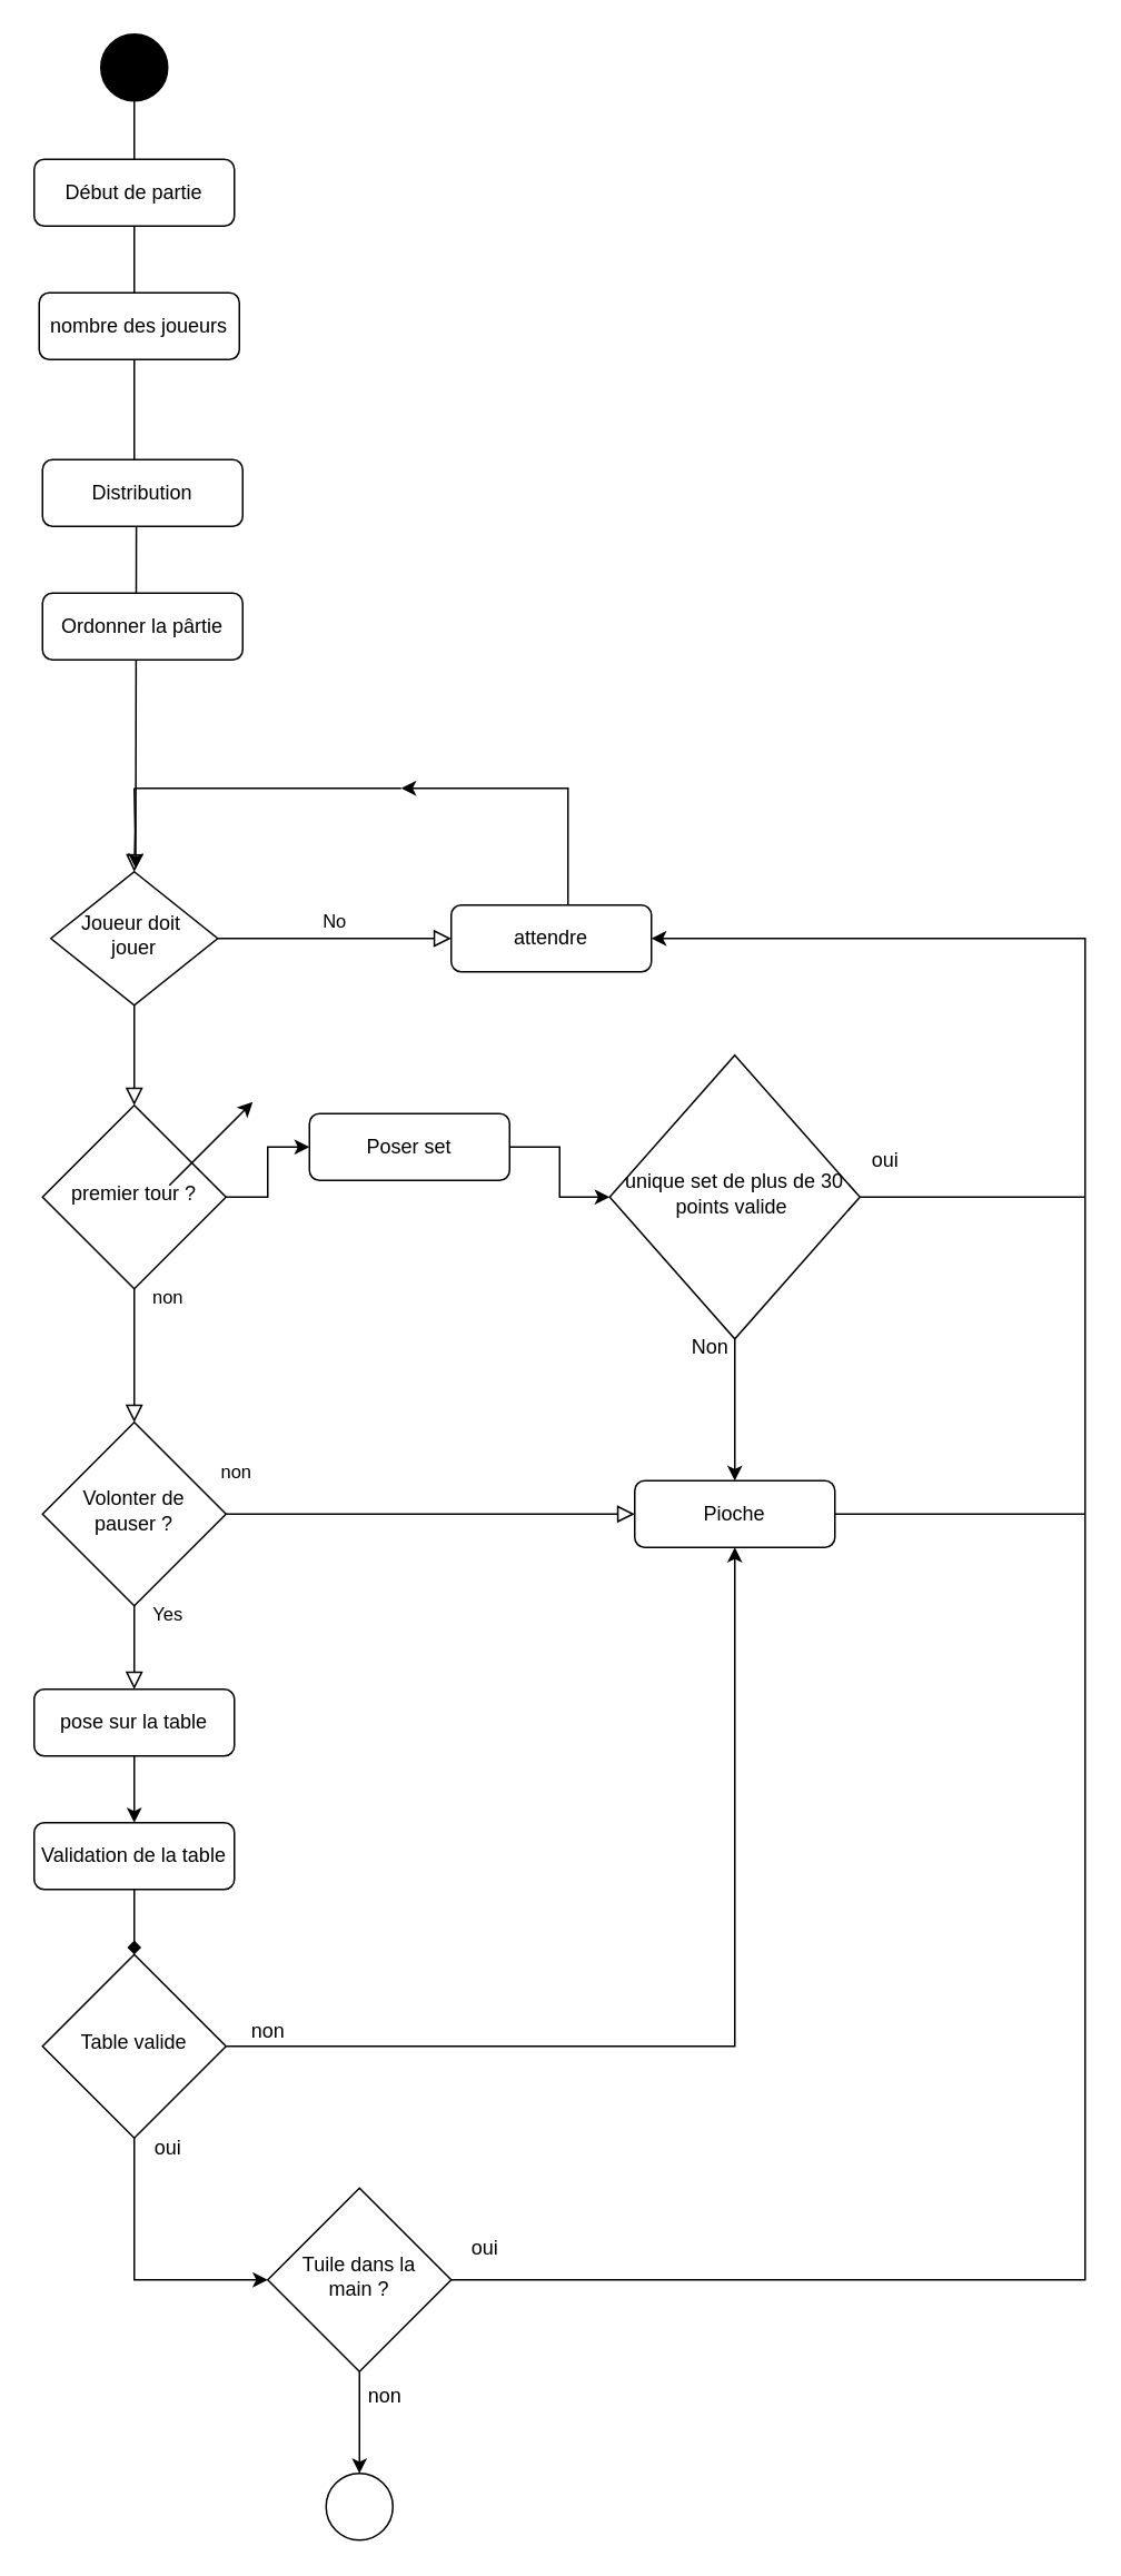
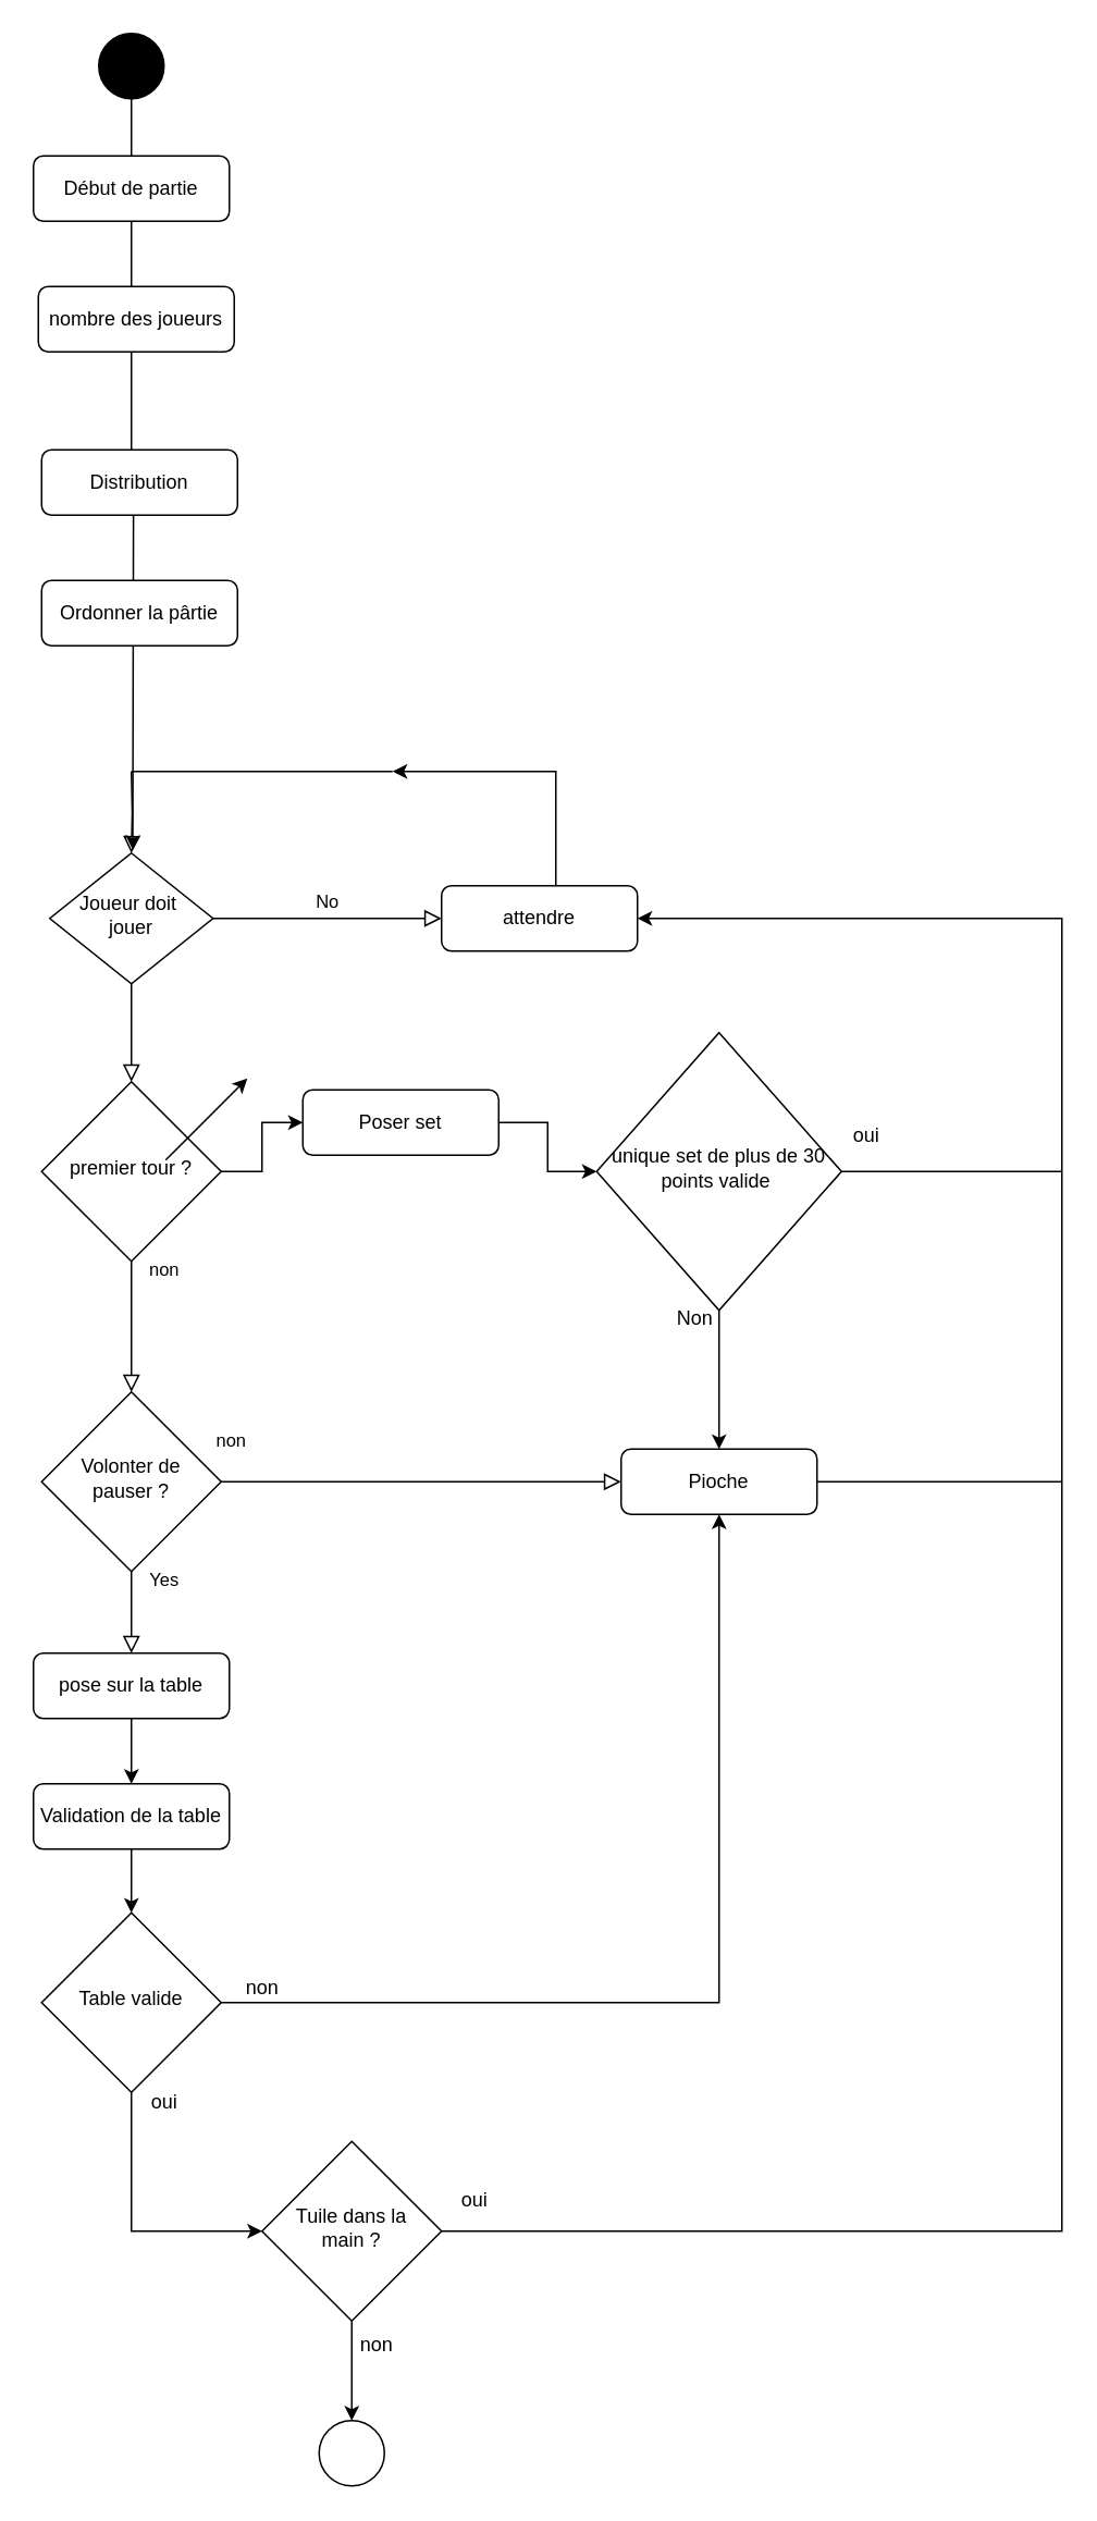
- <mxCell id="13" style="edgeStyle=orthogonalEdgeStyle;rounded=0;orthogonalLoop=1;jettySize=auto;html=1;entryX=0.5;entryY=0;entryDx=0;entryDy=0;endArrow=diamond;" edge="1" parent="1" source="29" target="20"><mxGeometry relative="1" as="geometry"><mxPoint x="80" y="1162" as="targetPoint" /></mxGeometry></mxCell>
+ <mxCell id="13" style="edgeStyle=orthogonalEdgeStyle;rounded=0;orthogonalLoop=1;jettySize=auto;html=1;entryX=0.5;entryY=0;entryDx=0;entryDy=0;" edge="1" parent="1" source="29" target="20"><mxGeometry relative="1" as="geometry"><mxPoint x="80" y="1162" as="targetPoint" /></mxGeometry></mxCell>
